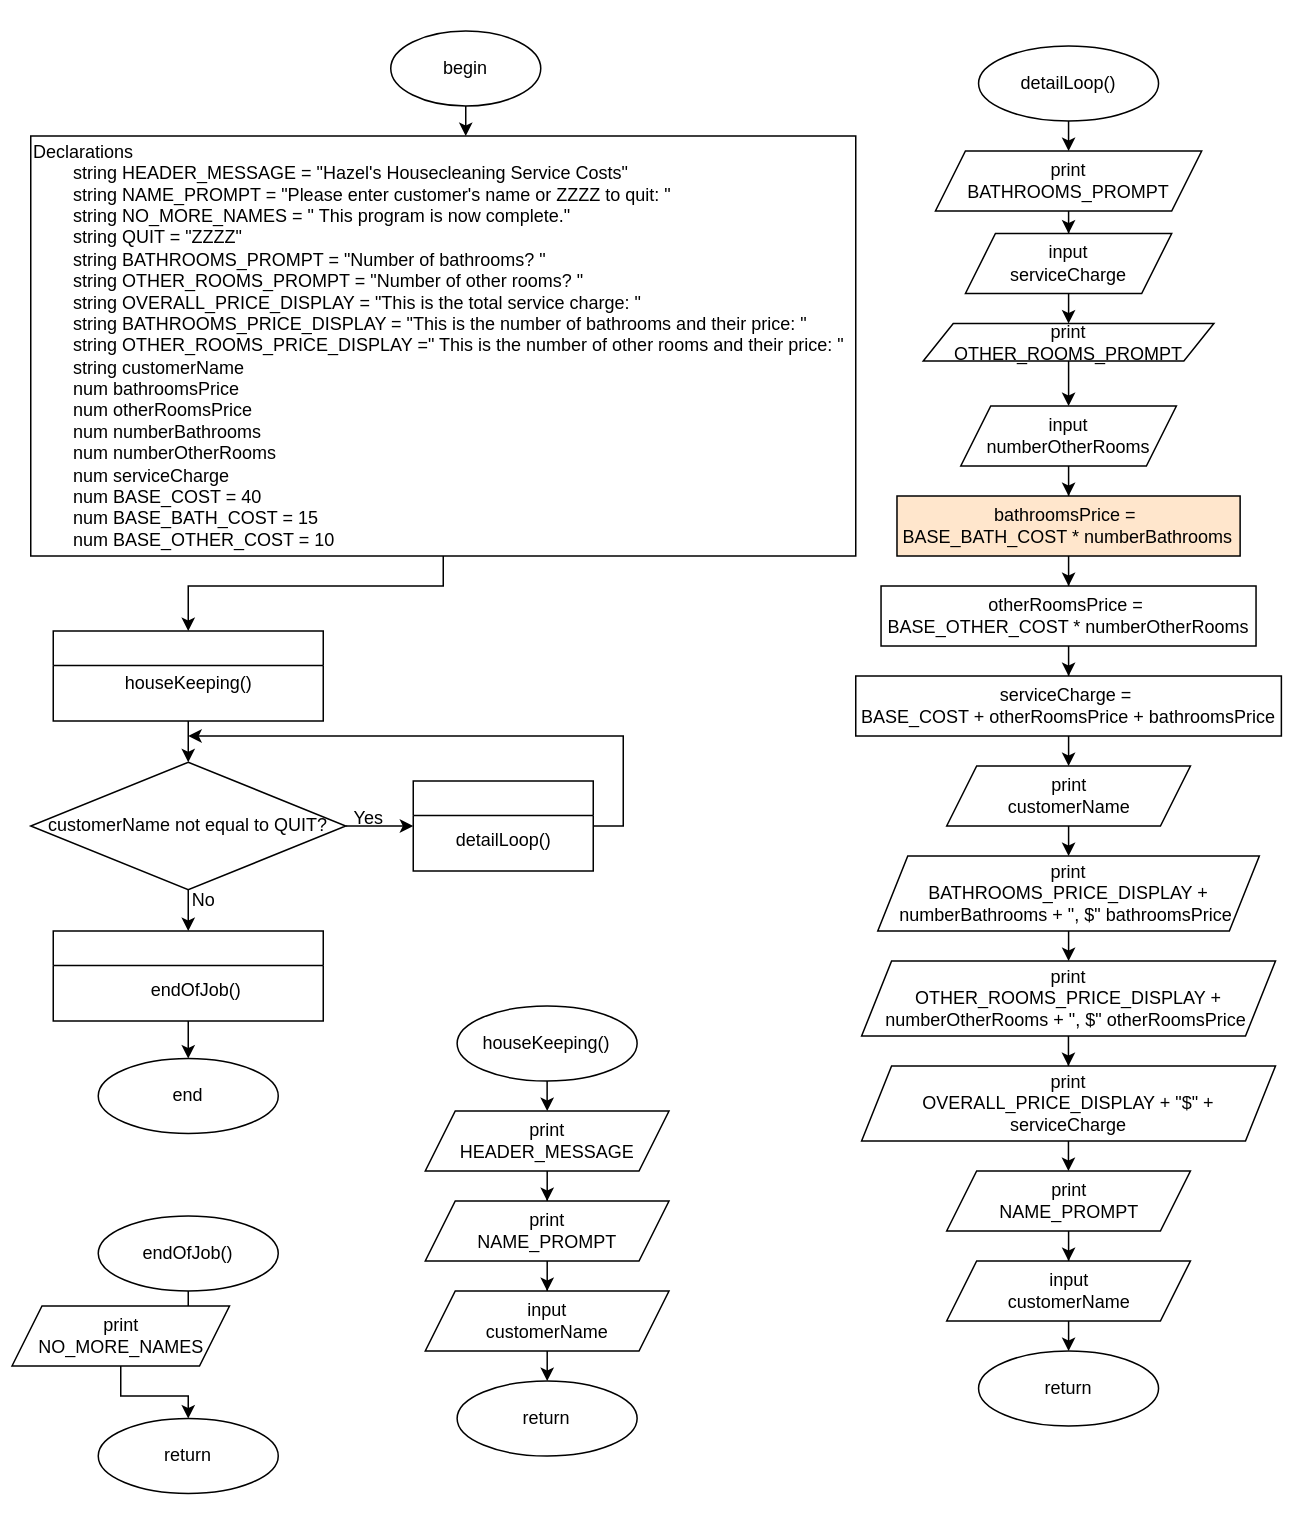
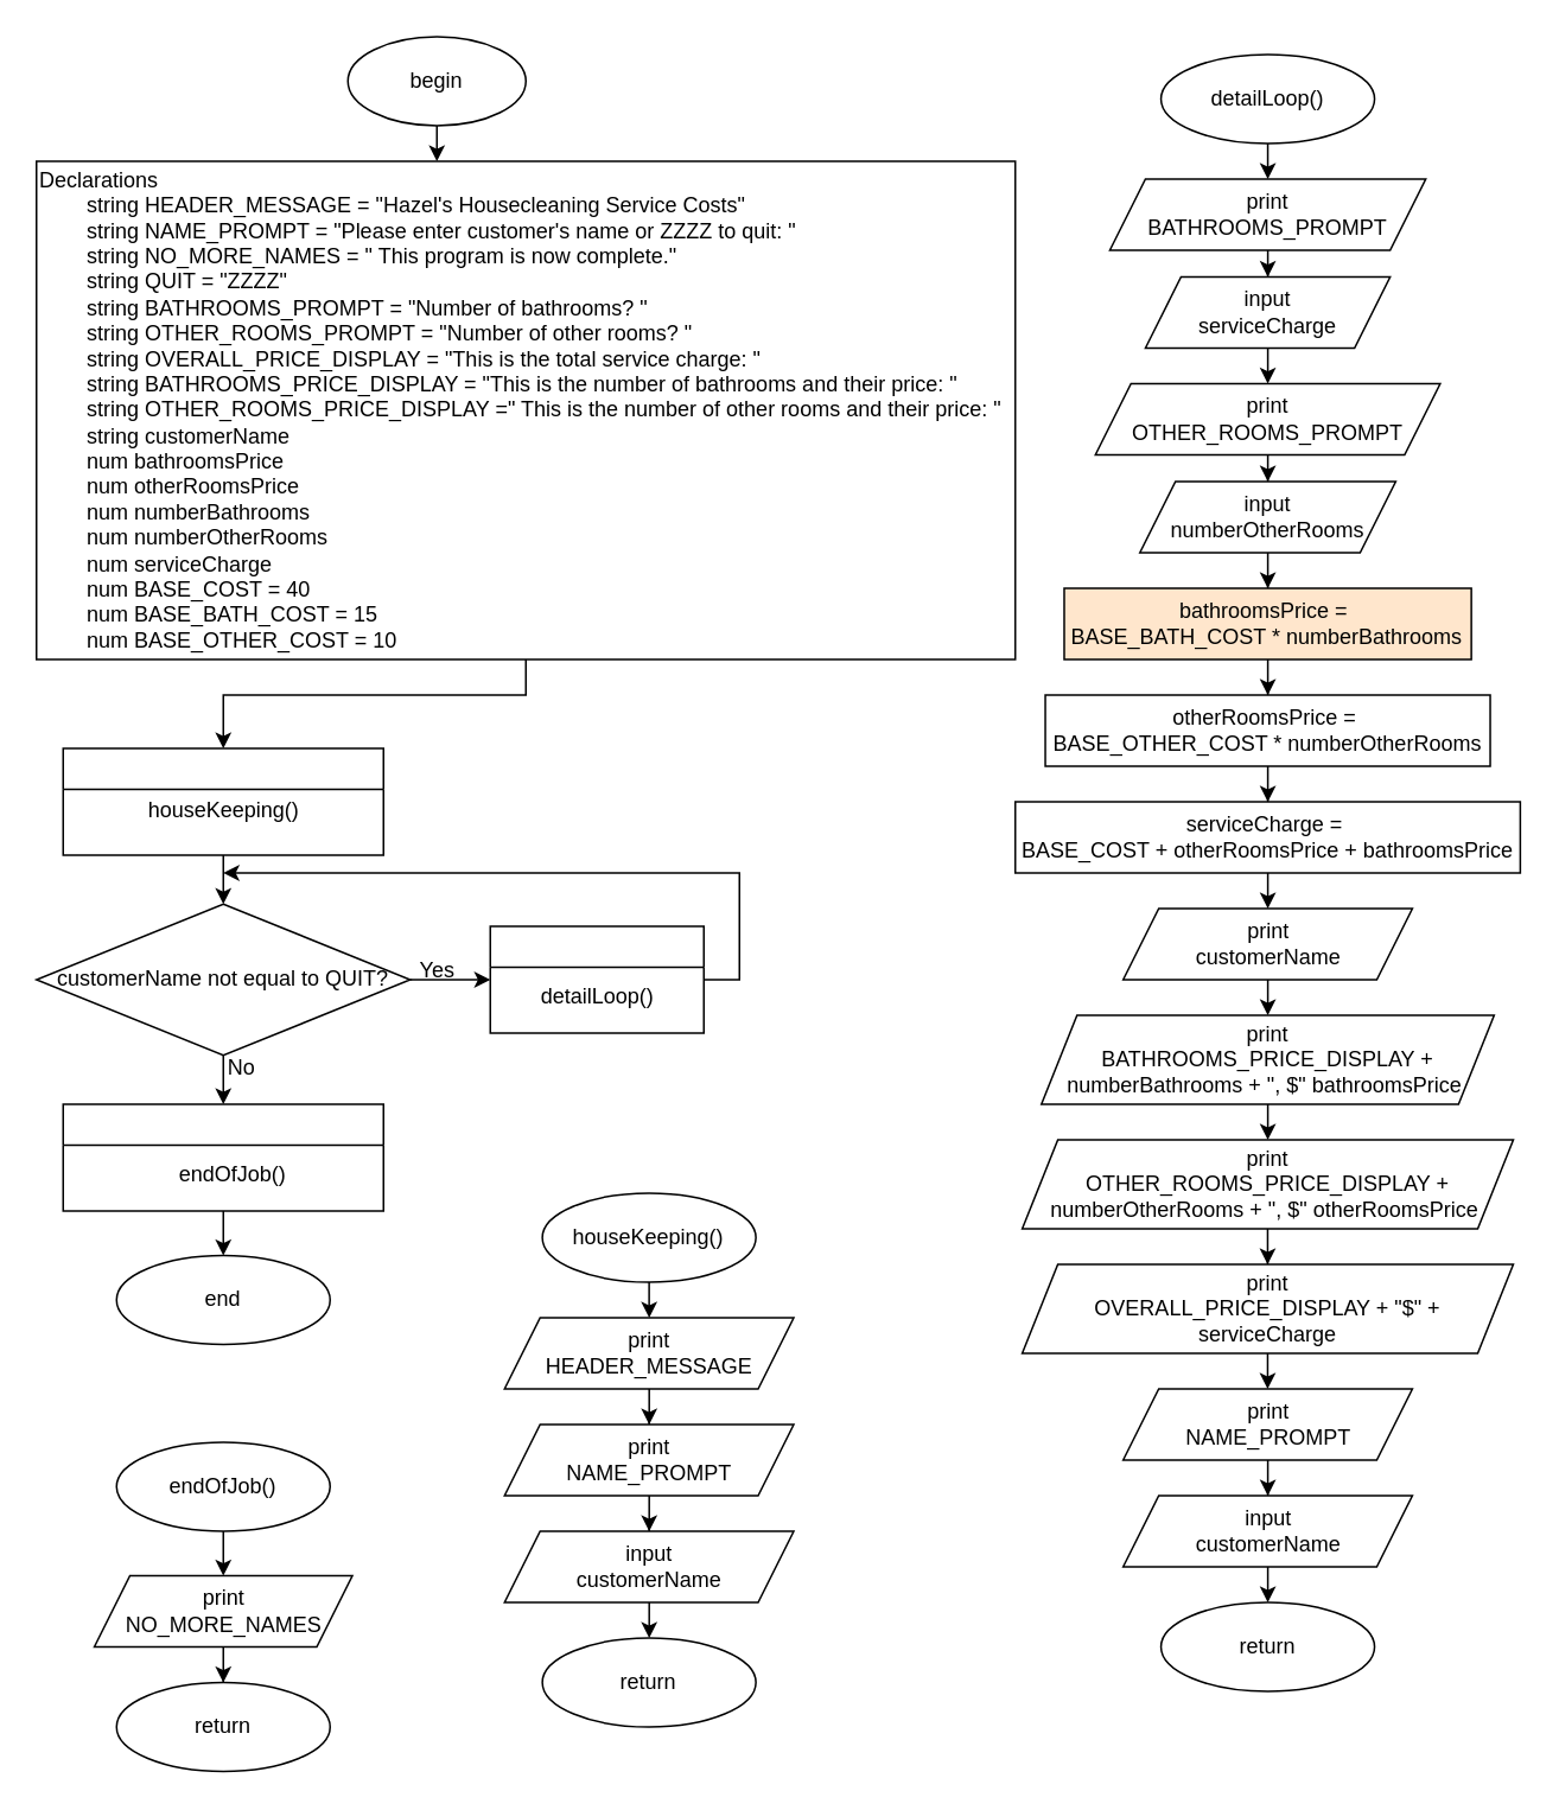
- <mxCell id="3" value="begin" style="ellipse;whiteSpace=wrap;html=1;" parent="1" vertex="1"><mxGeometry x="260" y="20" width="100" height="50" as="geometry" /></mxCell>
+ <mxCell id="3" value="begin" style="ellipse;whiteSpace=wrap;html=1;" parent="1" vertex="1"><mxGeometry x="195" y="20" width="100" height="50" as="geometry" /></mxCell>
- <mxCell id="27" value="print&lt;div&gt;OTHER_ROOMS_PROMPT&lt;/div&gt;" style="shape=parallelogram;perimeter=parallelogramPerimeter;whiteSpace=wrap;html=1;fixedSize=1;" parent="1" vertex="1"><mxGeometry x="615" y="215" width="193.75" height="25" as="geometry" /></mxCell>
+ <mxCell id="27" value="print&lt;div&gt;OTHER_ROOMS_PROMPT&lt;/div&gt;" style="shape=parallelogram;perimeter=parallelogramPerimeter;whiteSpace=wrap;html=1;fixedSize=1;" parent="1" vertex="1"><mxGeometry x="615" y="215" width="193.75" height="40" as="geometry" /></mxCell>
- <mxCell id="37" value="print&lt;div&gt;NO_MORE_NAMES&lt;/div&gt;" style="shape=parallelogram;perimeter=parallelogramPerimeter;whiteSpace=wrap;html=1;fixedSize=1;" parent="1" vertex="1"><mxGeometry x="7.5" y="870" width="145" height="40" as="geometry" /></mxCell>
+ <mxCell id="37" value="print&lt;div&gt;NO_MORE_NAMES&lt;/div&gt;" style="shape=parallelogram;perimeter=parallelogramPerimeter;whiteSpace=wrap;html=1;fixedSize=1;" parent="1" vertex="1"><mxGeometry x="52.5" y="885" width="145" height="40" as="geometry" /></mxCell>
